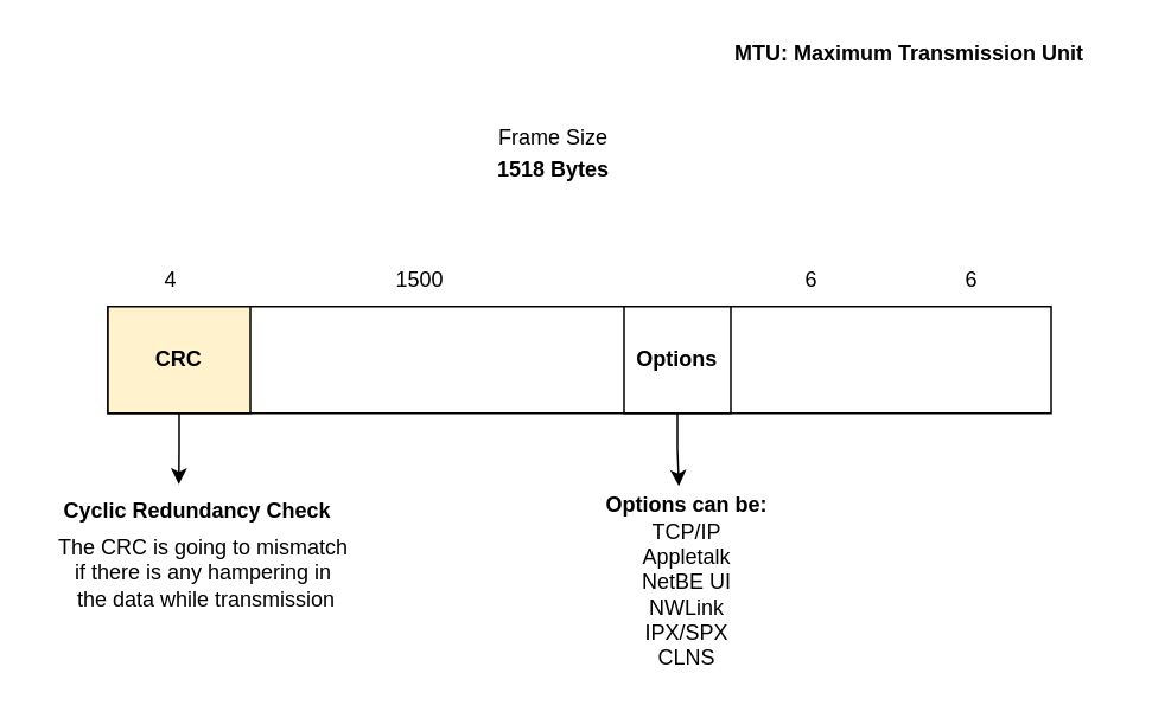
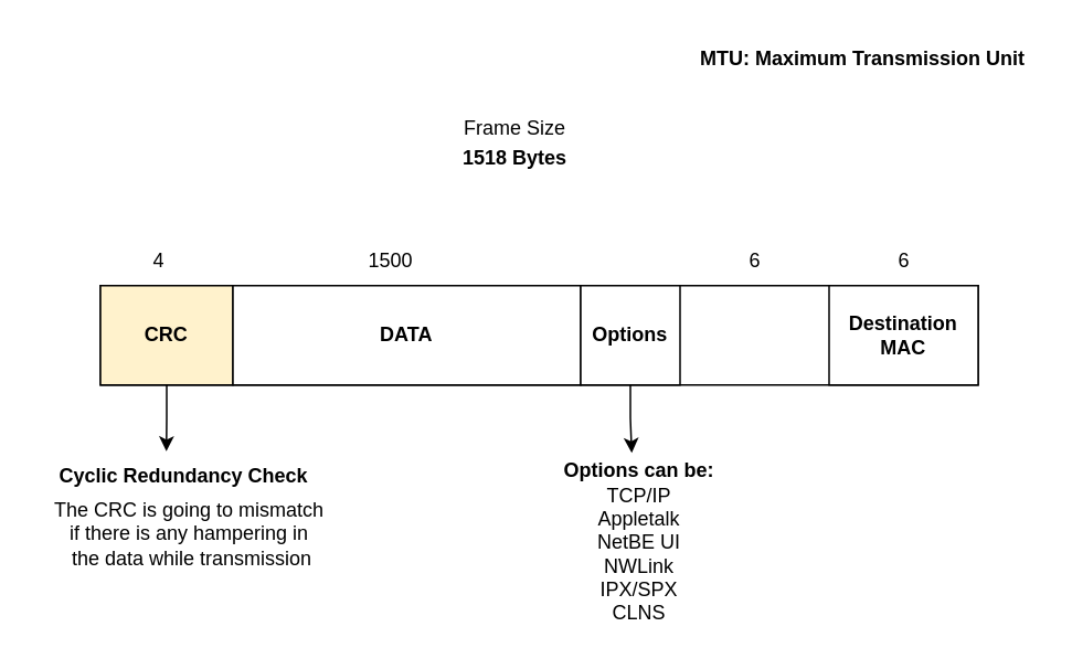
- <mxCell id="17" value="MTU: Maximum Transmission Unit" style="text;html=1;align=center;verticalAlign=middle;resizable=0;points=[];autosize=1;strokeColor=none;fillColor=none;fontStyle=1" vertex="1" parent="1"><mxGeometry x="405" y="15" width="210" height="30" as="geometry" /></mxCell>
+ <mxCell id="17" value="MTU: Maximum Transmission Unit" style="text;html=1;align=center;verticalAlign=middle;resizable=0;points=[];autosize=1;strokeColor=none;fillColor=none;fontStyle=1" vertex="1" parent="1"><mxGeometry x="415" y="20" width="210" height="30" as="geometry" /></mxCell>
+ <mxCell id="5" value="DATA" style="rounded=0;whiteSpace=wrap;html=1;fontStyle=1" vertex="1" parent="1"><mxGeometry x="140" y="172" width="210" height="60" as="geometry" /></mxCell>
+ <mxCell id="7" value="Destination&lt;div&gt;MAC&lt;/div&gt;" style="rounded=0;whiteSpace=wrap;html=1;fontStyle=1" vertex="1" parent="1"><mxGeometry x="500" y="172" width="90" height="60" as="geometry" /></mxCell>
